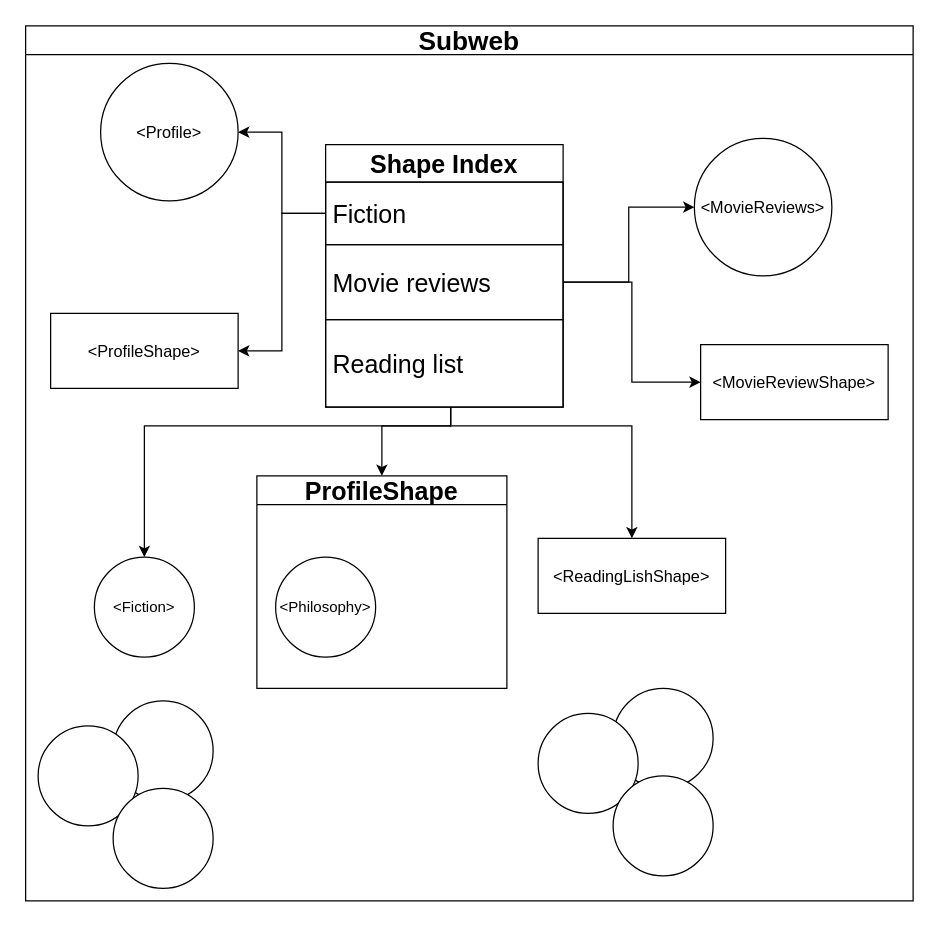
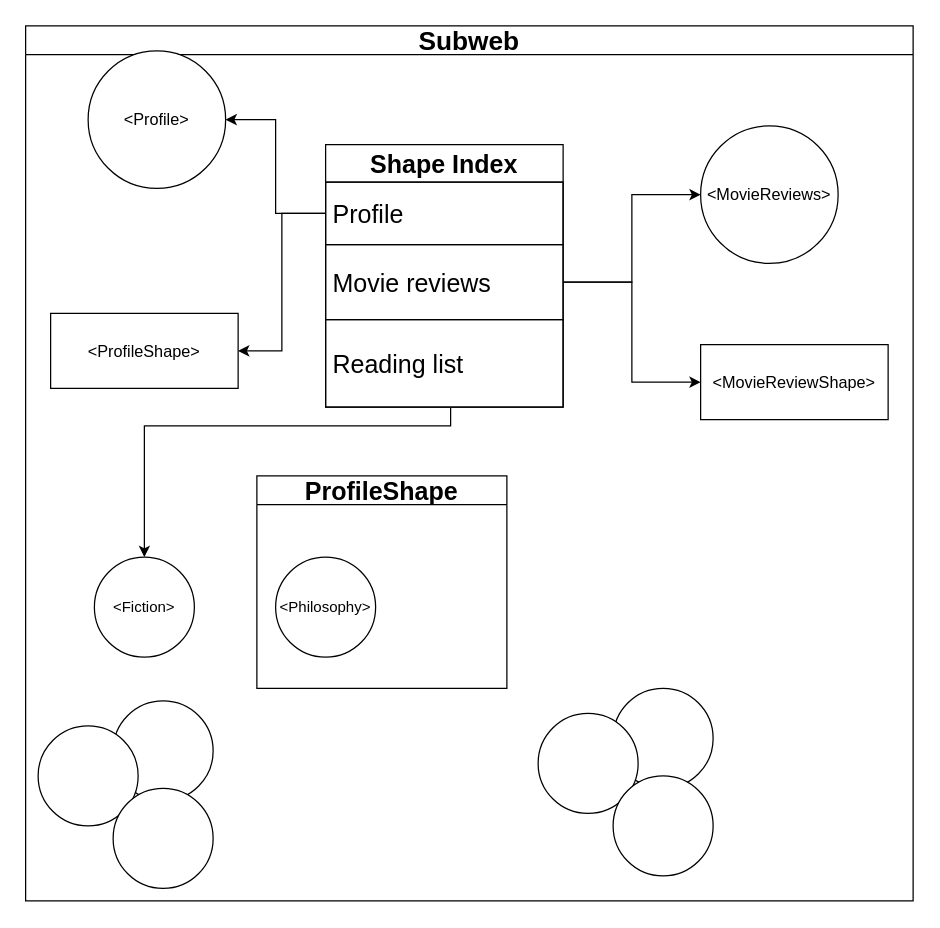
- <mxCell id="3" value="&lt;font style=&quot;font-size: 13px;&quot;&gt;&amp;lt;Profile&amp;gt;&lt;/font&gt;" style="ellipse;whiteSpace=wrap;html=1;aspect=fixed;" parent="2" vertex="1"><mxGeometry x="60" y="30" width="110" height="110" as="geometry" /></mxCell>
+ <mxCell id="3" value="&lt;font style=&quot;font-size: 13px;&quot;&gt;&amp;lt;Profile&amp;gt;&lt;/font&gt;" style="ellipse;whiteSpace=wrap;html=1;aspect=fixed;" parent="2" vertex="1"><mxGeometry x="50" y="20" width="110" height="110" as="geometry" /></mxCell>
- <mxCell id="20" value="&lt;font style=&quot;font-size: 13px;&quot;&gt;&amp;lt;MovieReviews&amp;gt;&lt;/font&gt;" style="ellipse;whiteSpace=wrap;html=1;aspect=fixed;" vertex="1" parent="2"><mxGeometry x="535" y="90" width="110" height="110" as="geometry" /></mxCell>
+ <mxCell id="20" value="&lt;font style=&quot;font-size: 13px;&quot;&gt;&amp;lt;MovieReviews&amp;gt;&lt;/font&gt;" style="ellipse;whiteSpace=wrap;html=1;aspect=fixed;" vertex="1" parent="2"><mxGeometry x="540" y="80" width="110" height="110" as="geometry" /></mxCell>
- <mxCell id="8" value="&lt;font style=&quot;font-size: 20px;&quot;&gt;Fiction&lt;/font&gt;" style="text;strokeColor=default;fillColor=none;align=left;verticalAlign=middle;spacingLeft=4;spacingRight=4;overflow=hidden;points=[[0,0.5],[1,0.5]];portConstraint=eastwest;rotatable=0;whiteSpace=wrap;html=1;" parent="7" vertex="1"><mxGeometry y="30" width="190" height="50" as="geometry" /></mxCell>
+ <mxCell id="8" value="&lt;font style=&quot;font-size: 20px;&quot;&gt;Profile&lt;/font&gt;" style="text;strokeColor=default;fillColor=none;align=left;verticalAlign=middle;spacingLeft=4;spacingRight=4;overflow=hidden;points=[[0,0.5],[1,0.5]];portConstraint=eastwest;rotatable=0;whiteSpace=wrap;html=1;" parent="7" vertex="1"><mxGeometry y="30" width="190" height="50" as="geometry" /></mxCell>
- <mxCell id="22" style="edgeStyle=orthogonalEdgeStyle;rounded=0;orthogonalLoop=1;jettySize=auto;html=1;entryX=0.5;entryY=0;entryDx=0;entryDy=0;" edge="1" parent="2" source="10" target="25"><mxGeometry relative="1" as="geometry"><mxPoint x="450" y="400" as="targetPoint" /><Array as="points"><mxPoint x="340" y="320" /><mxPoint x="485" y="320" /></Array></mxGeometry></mxCell>
- <mxCell id="21" style="edgeStyle=orthogonalEdgeStyle;rounded=0;orthogonalLoop=1;jettySize=auto;html=1;" edge="1" parent="2" source="10" target="11"><mxGeometry relative="1" as="geometry"><Array as="points"><mxPoint x="340" y="320" /><mxPoint x="285" y="320" /></Array></mxGeometry></mxCell>
- <mxCell id="25" value="&amp;lt;ReadingLishShape&amp;gt;" style="rounded=0;whiteSpace=wrap;html=1;fontSize=13;" vertex="1" parent="2"><mxGeometry x="410" y="410" width="150" height="60" as="geometry" /></mxCell>
